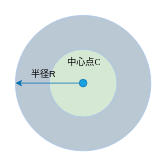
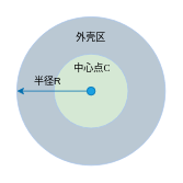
+ <mxCell id="8" value="外壳区" style="text;html=1;strokeColor=none;fillColor=none;align=center;verticalAlign=middle;whiteSpace=wrap;rounded=0;" parent="1" vertex="1"><mxGeometry x="80" y="30" width="60" height="30" as="geometry" /></mxCell>
